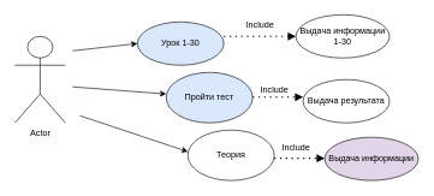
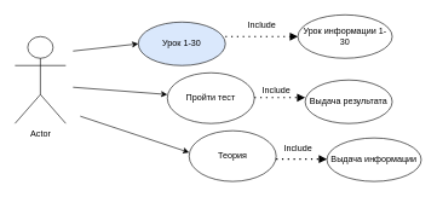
- <mxCell id="15" value="Выдача информации 1-30" style="ellipse;whiteSpace=wrap;html=1;" vertex="1" parent="1"><mxGeometry x="410" y="20" width="130" height="60" as="geometry" /></mxCell>
+ <mxCell id="15" value="Урок информации 1-30" style="ellipse;whiteSpace=wrap;html=1;" vertex="1" parent="1"><mxGeometry x="410" y="20" width="130" height="60" as="geometry" /></mxCell>
- <mxCell id="6" value="Пройти тест" style="ellipse;whiteSpace=wrap;html=1;fillColor=#dae8fc;" vertex="1" parent="1"><mxGeometry x="230" y="100" width="120" height="70" as="geometry" /></mxCell>
+ <mxCell id="6" value="Пройти тест" style="ellipse;whiteSpace=wrap;html=1;" vertex="1" parent="1"><mxGeometry x="230" y="100" width="120" height="70" as="geometry" /></mxCell>
- <mxCell id="14" value="Выдача информации" style="ellipse;whiteSpace=wrap;html=1;fillColor=#e1d5e7;" vertex="1" parent="1"><mxGeometry x="450" y="190" width="130" height="60" as="geometry" /></mxCell>
+ <mxCell id="14" value="Выдача информации" style="ellipse;whiteSpace=wrap;html=1;" vertex="1" parent="1"><mxGeometry x="450" y="190" width="130" height="60" as="geometry" /></mxCell>
